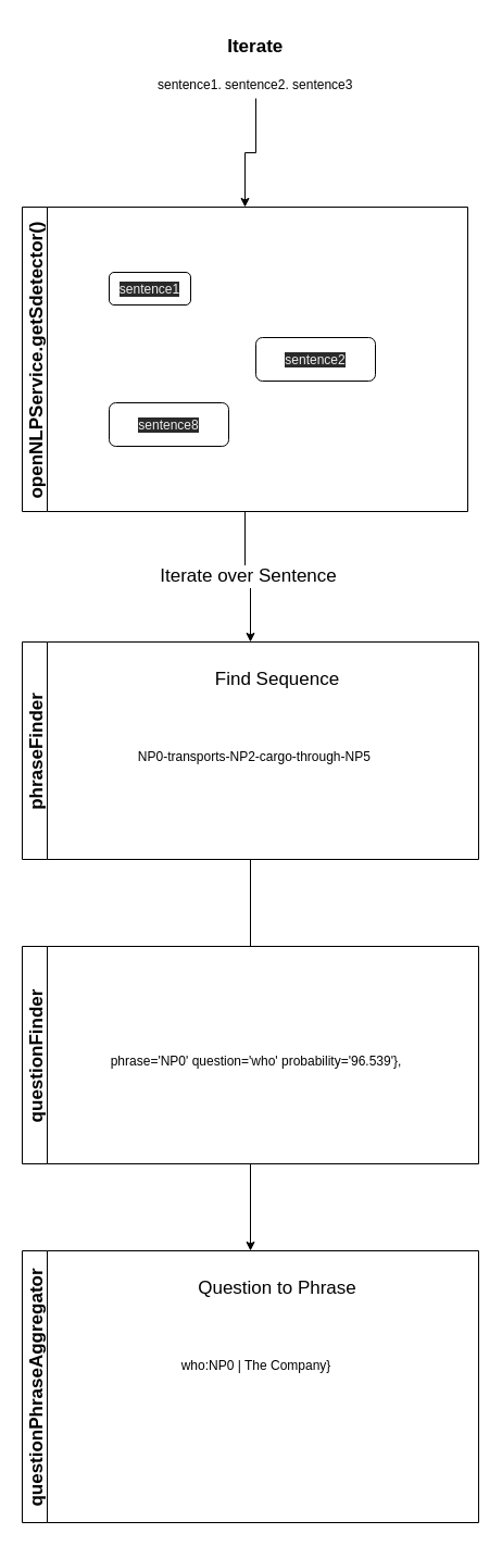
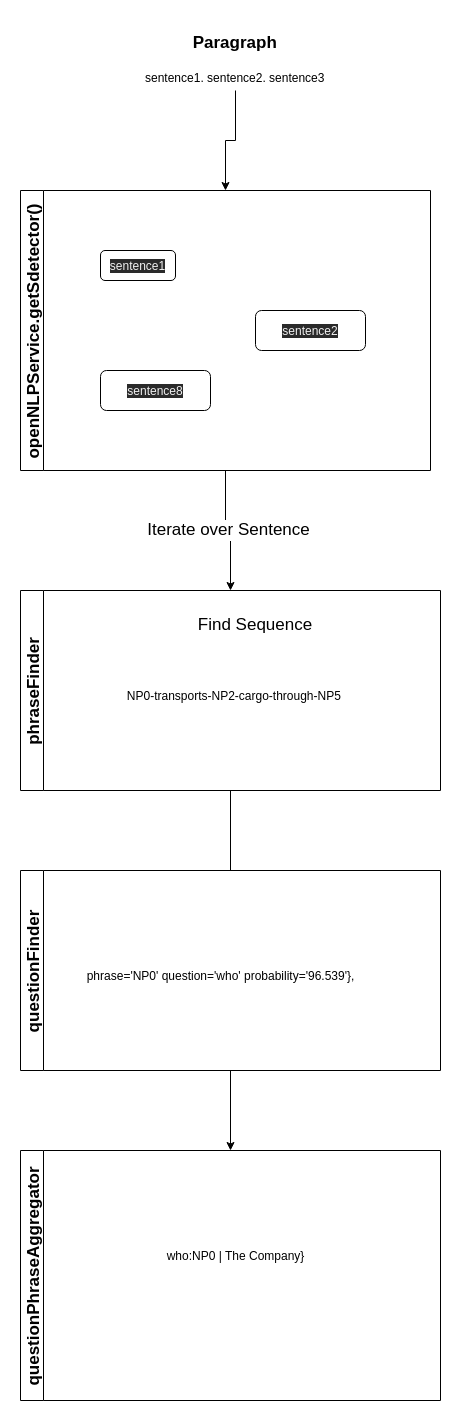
- <mxCell id="3" value="&lt;h1 style=&quot;text-align: center&quot;&gt;&lt;font style=&quot;font-size: 17px&quot;&gt;Iterate&lt;/font&gt;&lt;/h1&gt;&lt;p&gt;sentence1. sentence2. sentence3&lt;/p&gt;" style="text;html=1;strokeColor=none;fillColor=none;spacing=5;spacingTop=-20;whiteSpace=wrap;overflow=hidden;rounded=0;" vertex="1" parent="1"><mxGeometry x="140" y="20" width="190" height="70" as="geometry" /></mxCell>
+ <mxCell id="3" value="&lt;h1 style=&quot;text-align: center&quot;&gt;&lt;font style=&quot;font-size: 17px&quot;&gt;Paragraph&lt;/font&gt;&lt;/h1&gt;&lt;p&gt;sentence1. sentence2. sentence3&lt;/p&gt;" style="text;html=1;strokeColor=none;fillColor=none;spacing=5;spacingTop=-20;whiteSpace=wrap;overflow=hidden;rounded=0;" vertex="1" parent="1"><mxGeometry x="140" y="20" width="190" height="70" as="geometry" /></mxCell>
- <mxCell id="8" value="&lt;span style=&quot;color: rgb(240 , 240 , 240) ; font-family: &amp;#34;helvetica&amp;#34; ; font-size: 12px ; font-style: normal ; font-weight: 400 ; letter-spacing: normal ; text-align: left ; text-indent: 0px ; text-transform: none ; word-spacing: 0px ; background-color: rgb(42 , 42 , 42) ; display: inline ; float: none&quot;&gt;sentence2&lt;br&gt;&lt;/span&gt;" style="rounded=1;whiteSpace=wrap;html=1;fontSize=17;" vertex="1" parent="5"><mxGeometry x="215" y="120" width="110" height="40" as="geometry" /></mxCell>
+ <mxCell id="8" value="&lt;span style=&quot;color: rgb(240 , 240 , 240) ; font-family: &amp;#34;helvetica&amp;#34; ; font-size: 12px ; font-style: normal ; font-weight: 400 ; letter-spacing: normal ; text-align: left ; text-indent: 0px ; text-transform: none ; word-spacing: 0px ; background-color: rgb(42 , 42 , 42) ; display: inline ; float: none&quot;&gt;sentence2&lt;br&gt;&lt;/span&gt;" style="rounded=1;whiteSpace=wrap;html=1;fontSize=17;" vertex="1" parent="5"><mxGeometry x="235" y="120" width="110" height="40" as="geometry" /></mxCell>
- <mxCell id="15" value="&lt;span style=&quot;font-size: 12px&quot;&gt;phrase='NP0'&lt;/span&gt;&lt;span style=&quot;font-size: 12px&quot;&gt;&amp;nbsp;&lt;/span&gt;&lt;span style=&quot;font-size: 12px&quot;&gt;question='who'&lt;/span&gt;&lt;span style=&quot;font-size: 12px&quot;&gt;&amp;nbsp;&lt;/span&gt;&lt;span style=&quot;font-size: 12px&quot;&gt;probability='96.539'},&lt;/span&gt;" style="text;html=1;align=center;verticalAlign=middle;resizable=0;points=[];autosize=1;strokeColor=none;fillColor=none;fontSize=17;" vertex="1" parent="14"><mxGeometry x="35" y="90" width="360" height="30" as="geometry" /></mxCell>
+ <mxCell id="15" value="&lt;span style=&quot;font-size: 12px&quot;&gt;phrase='NP0'&lt;/span&gt;&lt;span style=&quot;font-size: 12px&quot;&gt;&amp;nbsp;&lt;/span&gt;&lt;span style=&quot;font-size: 12px&quot;&gt;question='who'&lt;/span&gt;&lt;span style=&quot;font-size: 12px&quot;&gt;&amp;nbsp;&lt;/span&gt;&lt;span style=&quot;font-size: 12px&quot;&gt;probability='96.539'},&lt;/span&gt;" style="text;html=1;align=center;verticalAlign=middle;resizable=0;points=[];autosize=1;strokeColor=none;fillColor=none;fontSize=17;" vertex="1" parent="14"><mxGeometry x="20" y="90" width="360" height="30" as="geometry" /></mxCell>
- <mxCell id="17" value="Question to Phrase" style="text;html=1;strokeColor=none;fillColor=none;align=center;verticalAlign=middle;whiteSpace=wrap;rounded=0;fontSize=17;" vertex="1" parent="16"><mxGeometry x="140" y="20" width="190" height="30" as="geometry" /></mxCell>
